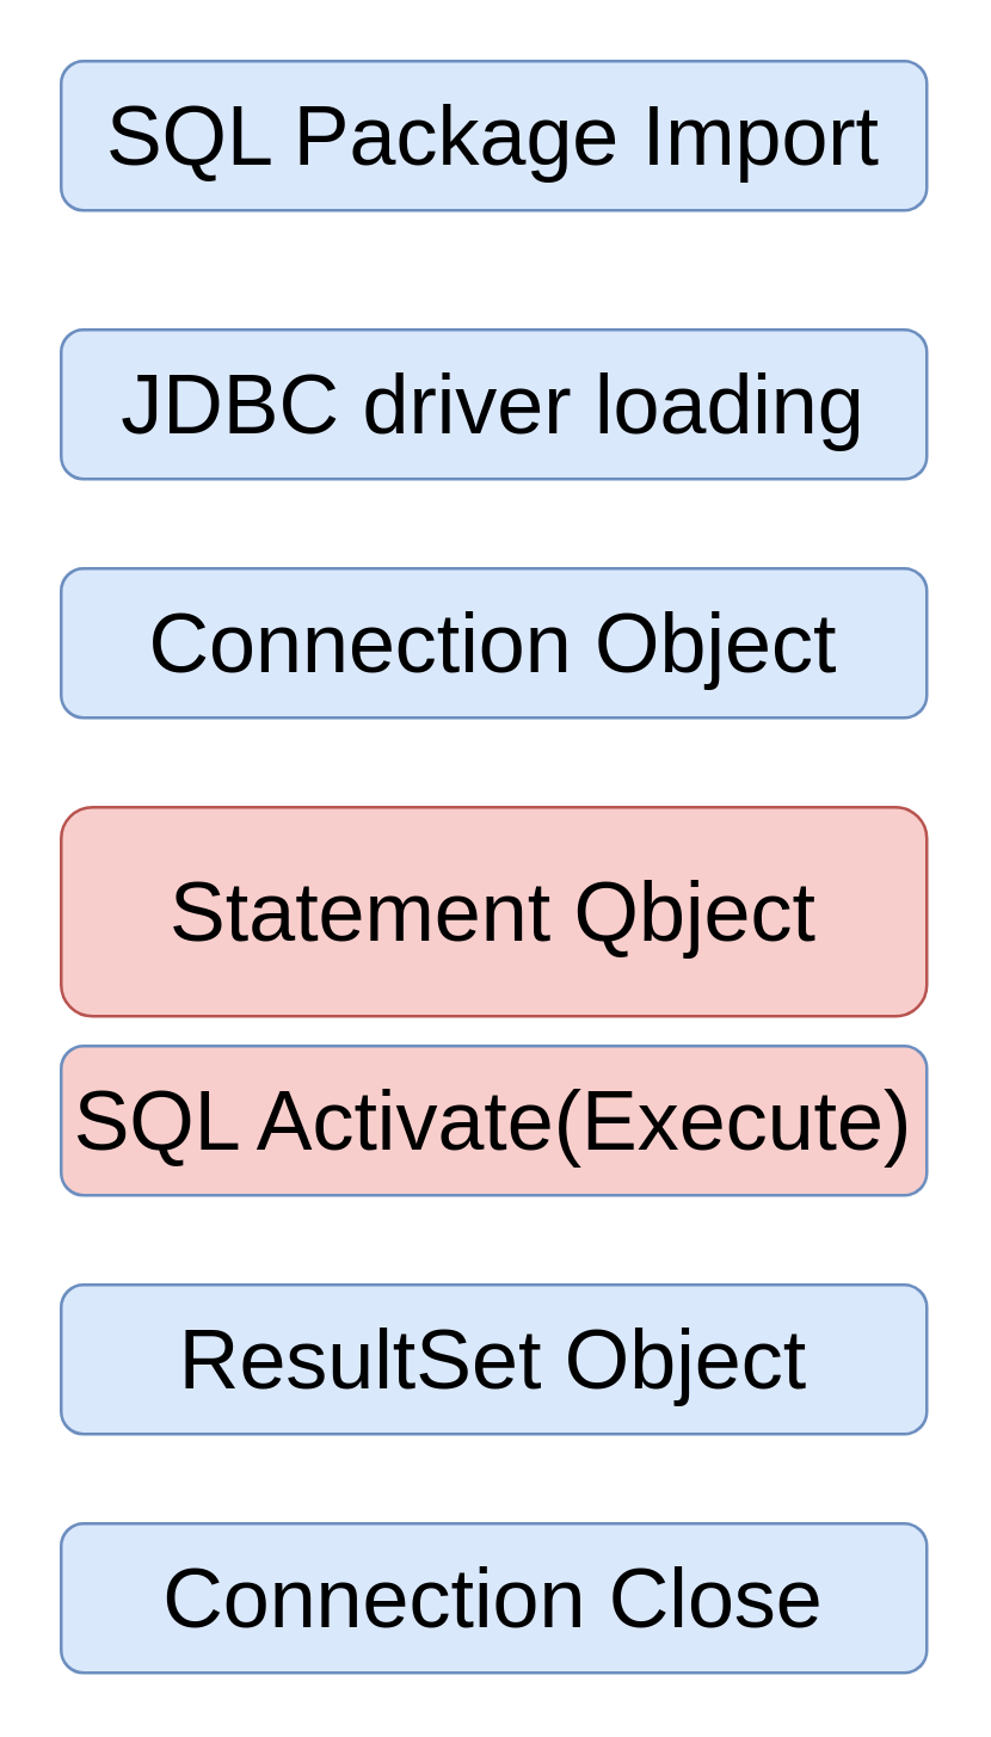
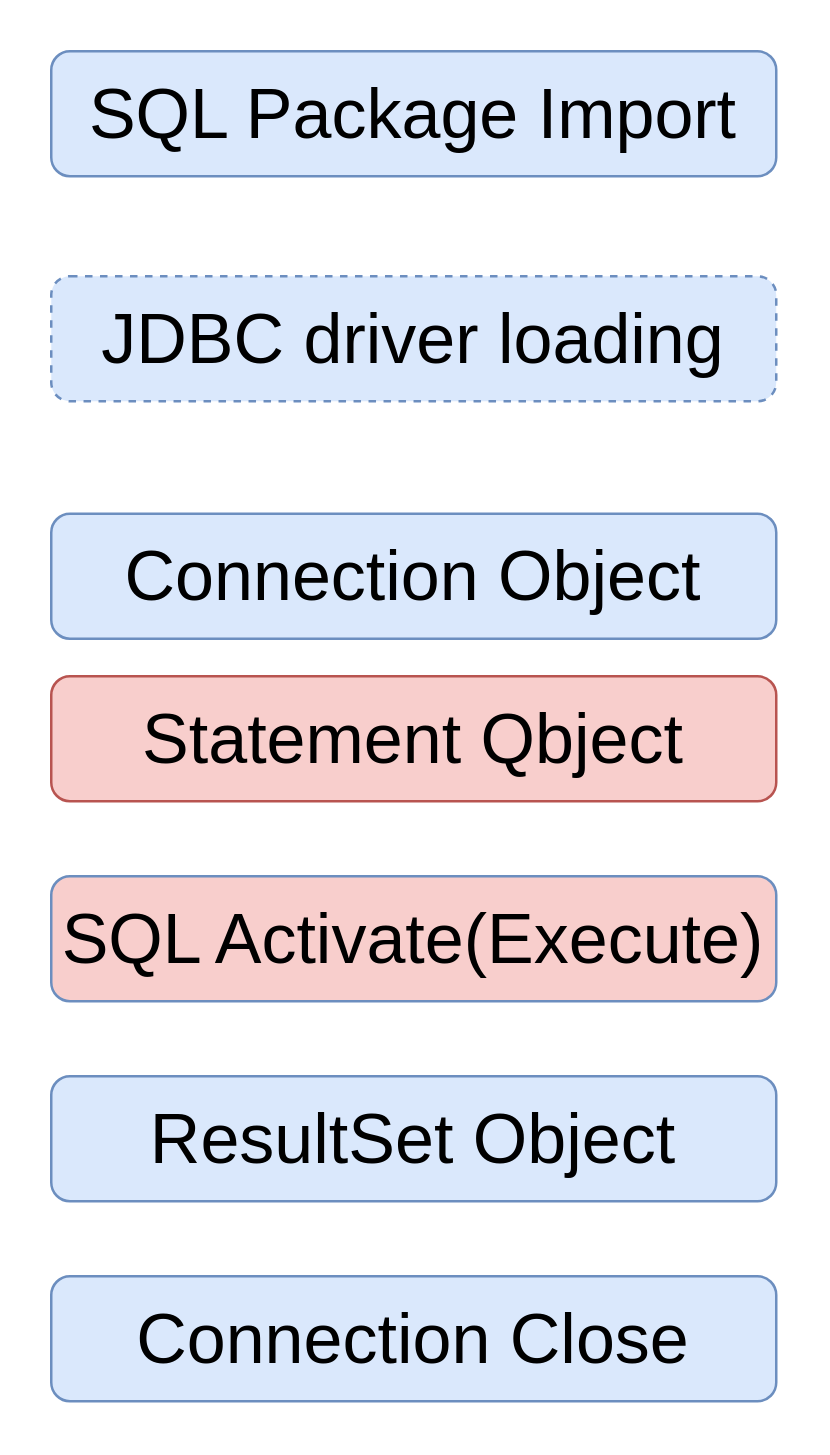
- <mxCell id="3" value="JDBC driver loading" style="rounded=1;whiteSpace=wrap;html=1;fontSize=28;fillColor=#dae8fc;strokeColor=#6c8ebf;" vertex="1" parent="1"><mxGeometry x="20" y="110" width="290" height="50" as="geometry" /></mxCell>
+ <mxCell id="3" value="JDBC driver loading" style="rounded=1;whiteSpace=wrap;html=1;fontSize=28;fillColor=#dae8fc;strokeColor=#6c8ebf;dashed=1;" vertex="1" parent="1"><mxGeometry x="20" y="110" width="290" height="50" as="geometry" /></mxCell>
- <mxCell id="4" value="Connection Object" style="rounded=1;whiteSpace=wrap;html=1;fontSize=28;fillColor=#dae8fc;strokeColor=#6c8ebf;" vertex="1" parent="1"><mxGeometry x="20" y="190" width="290" height="50" as="geometry" /></mxCell>
+ <mxCell id="4" value="Connection Object" style="rounded=1;whiteSpace=wrap;html=1;fontSize=28;fillColor=#dae8fc;strokeColor=#6c8ebf;" vertex="1" parent="1"><mxGeometry x="20" y="205" width="290" height="50" as="geometry" /></mxCell>
- <mxCell id="5" value="Statement Qbject" style="rounded=1;whiteSpace=wrap;html=1;fontSize=28;fillColor=#f8cecc;strokeColor=#b85450;" vertex="1" parent="1"><mxGeometry x="20" y="270" width="290" height="70" as="geometry" /></mxCell>
+ <mxCell id="5" value="Statement Qbject" style="rounded=1;whiteSpace=wrap;html=1;fontSize=28;fillColor=#f8cecc;strokeColor=#b85450;" vertex="1" parent="1"><mxGeometry x="20" y="270" width="290" height="50" as="geometry" /></mxCell>
